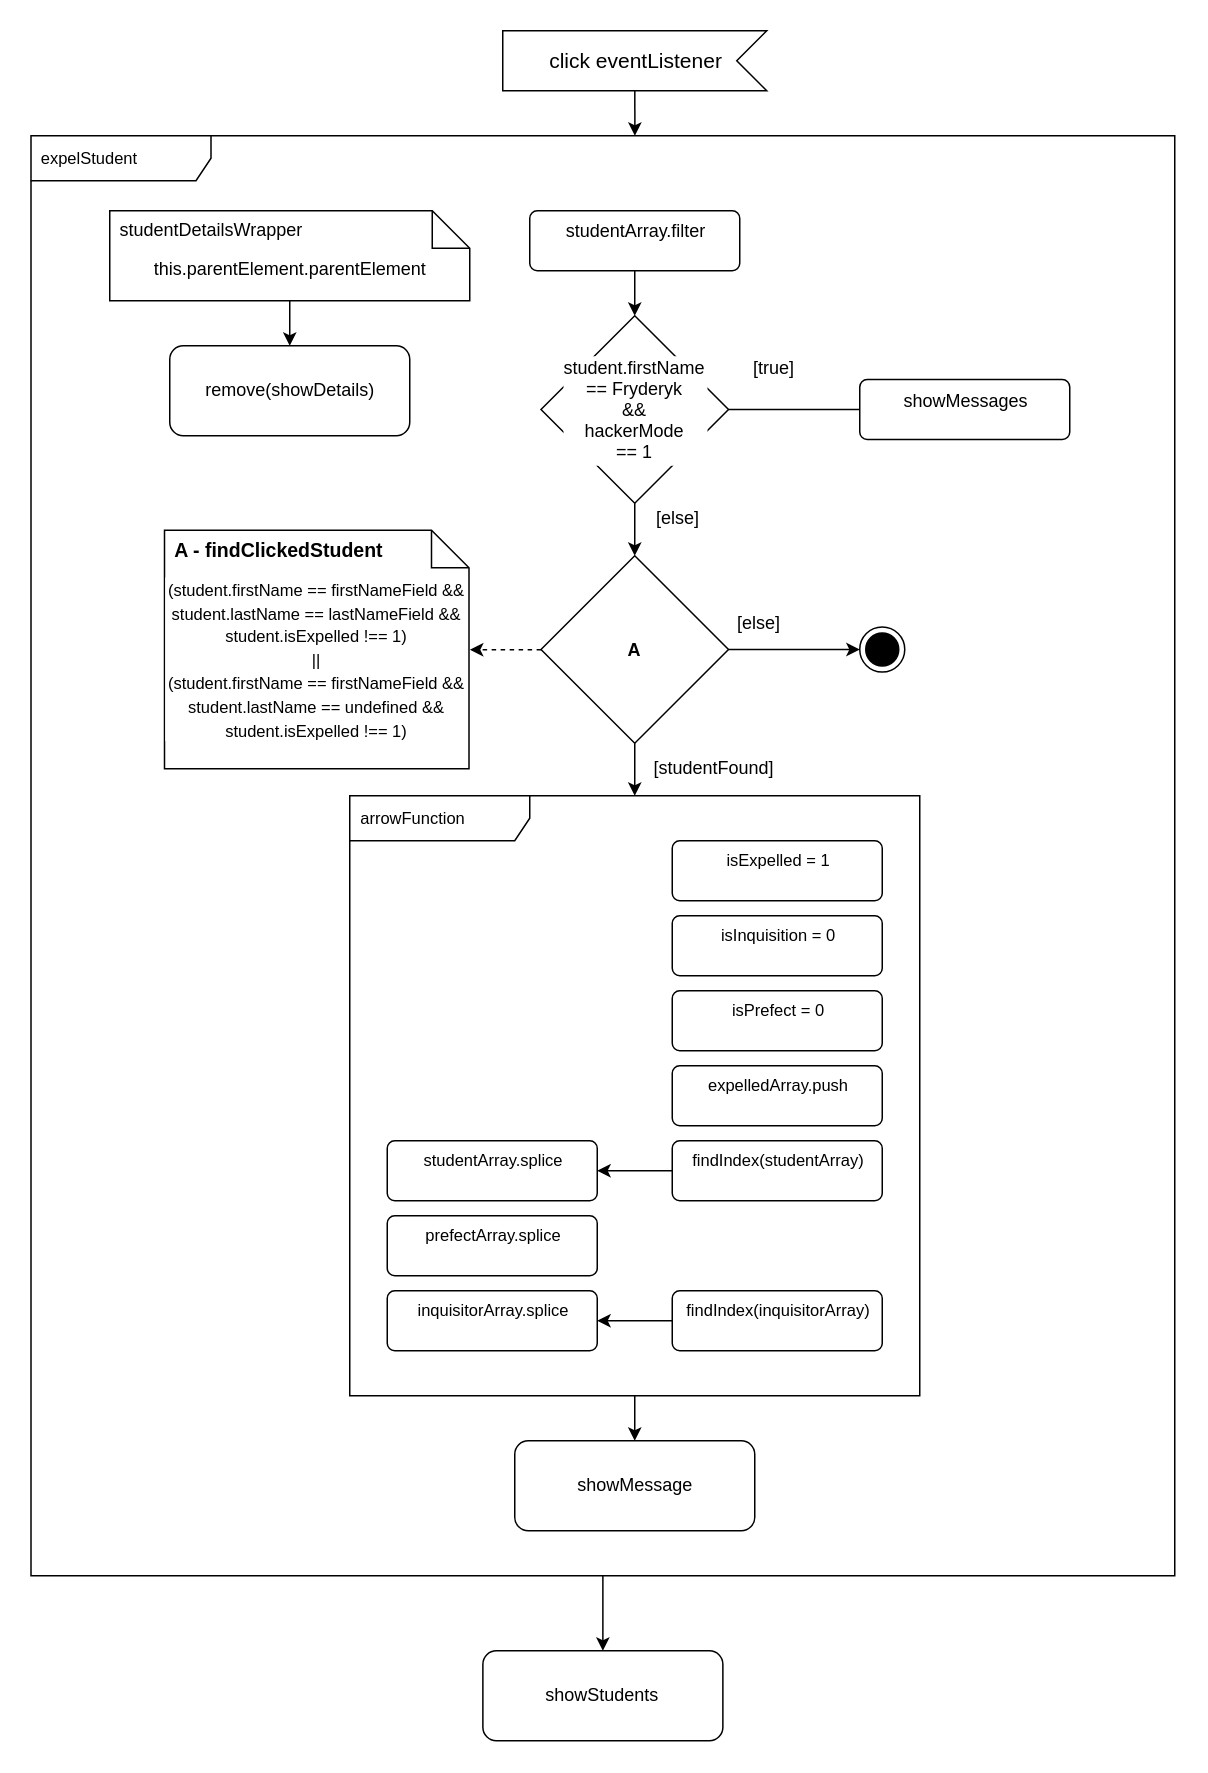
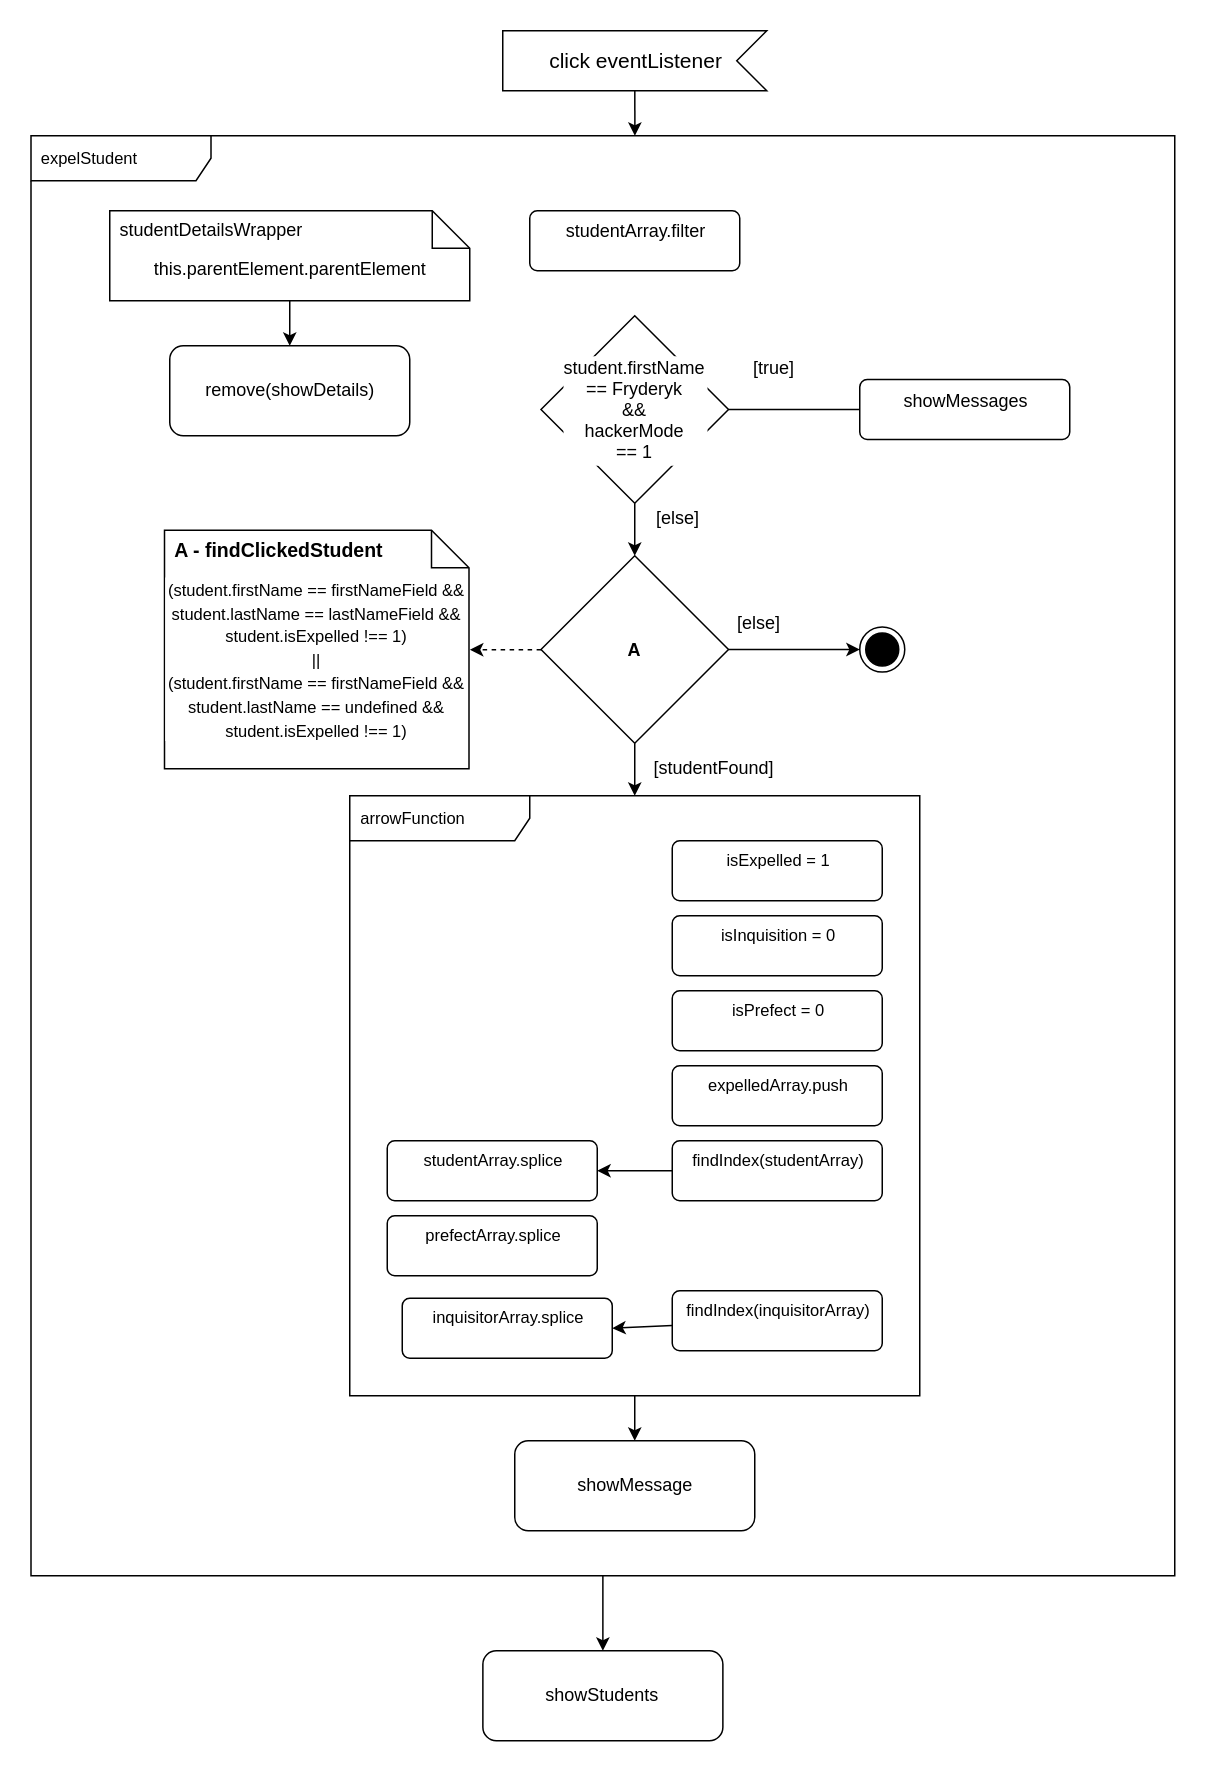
- <mxCell id="11" style="edgeStyle=none;html=1;entryX=0.5;entryY=0;entryDx=0;entryDy=0;" parent="1" source="12" target="15" edge="1"><mxGeometry relative="1" as="geometry" /></mxCell>
- <mxCell id="35" value="inquisitorArray.splice" style="html=1;align=center;verticalAlign=top;rounded=1;absoluteArcSize=1;arcSize=10;dashed=0;labelBackgroundColor=default;fontSize=11;" parent="1" vertex="1"><mxGeometry x="257.5" y="860" width="140" height="40" as="geometry" /></mxCell>
+ <mxCell id="35" value="inquisitorArray.splice" style="html=1;align=center;verticalAlign=top;rounded=1;absoluteArcSize=1;arcSize=10;dashed=0;labelBackgroundColor=default;fontSize=11;" parent="1" vertex="1"><mxGeometry x="267.5" y="865" width="140" height="40" as="geometry" /></mxCell>
